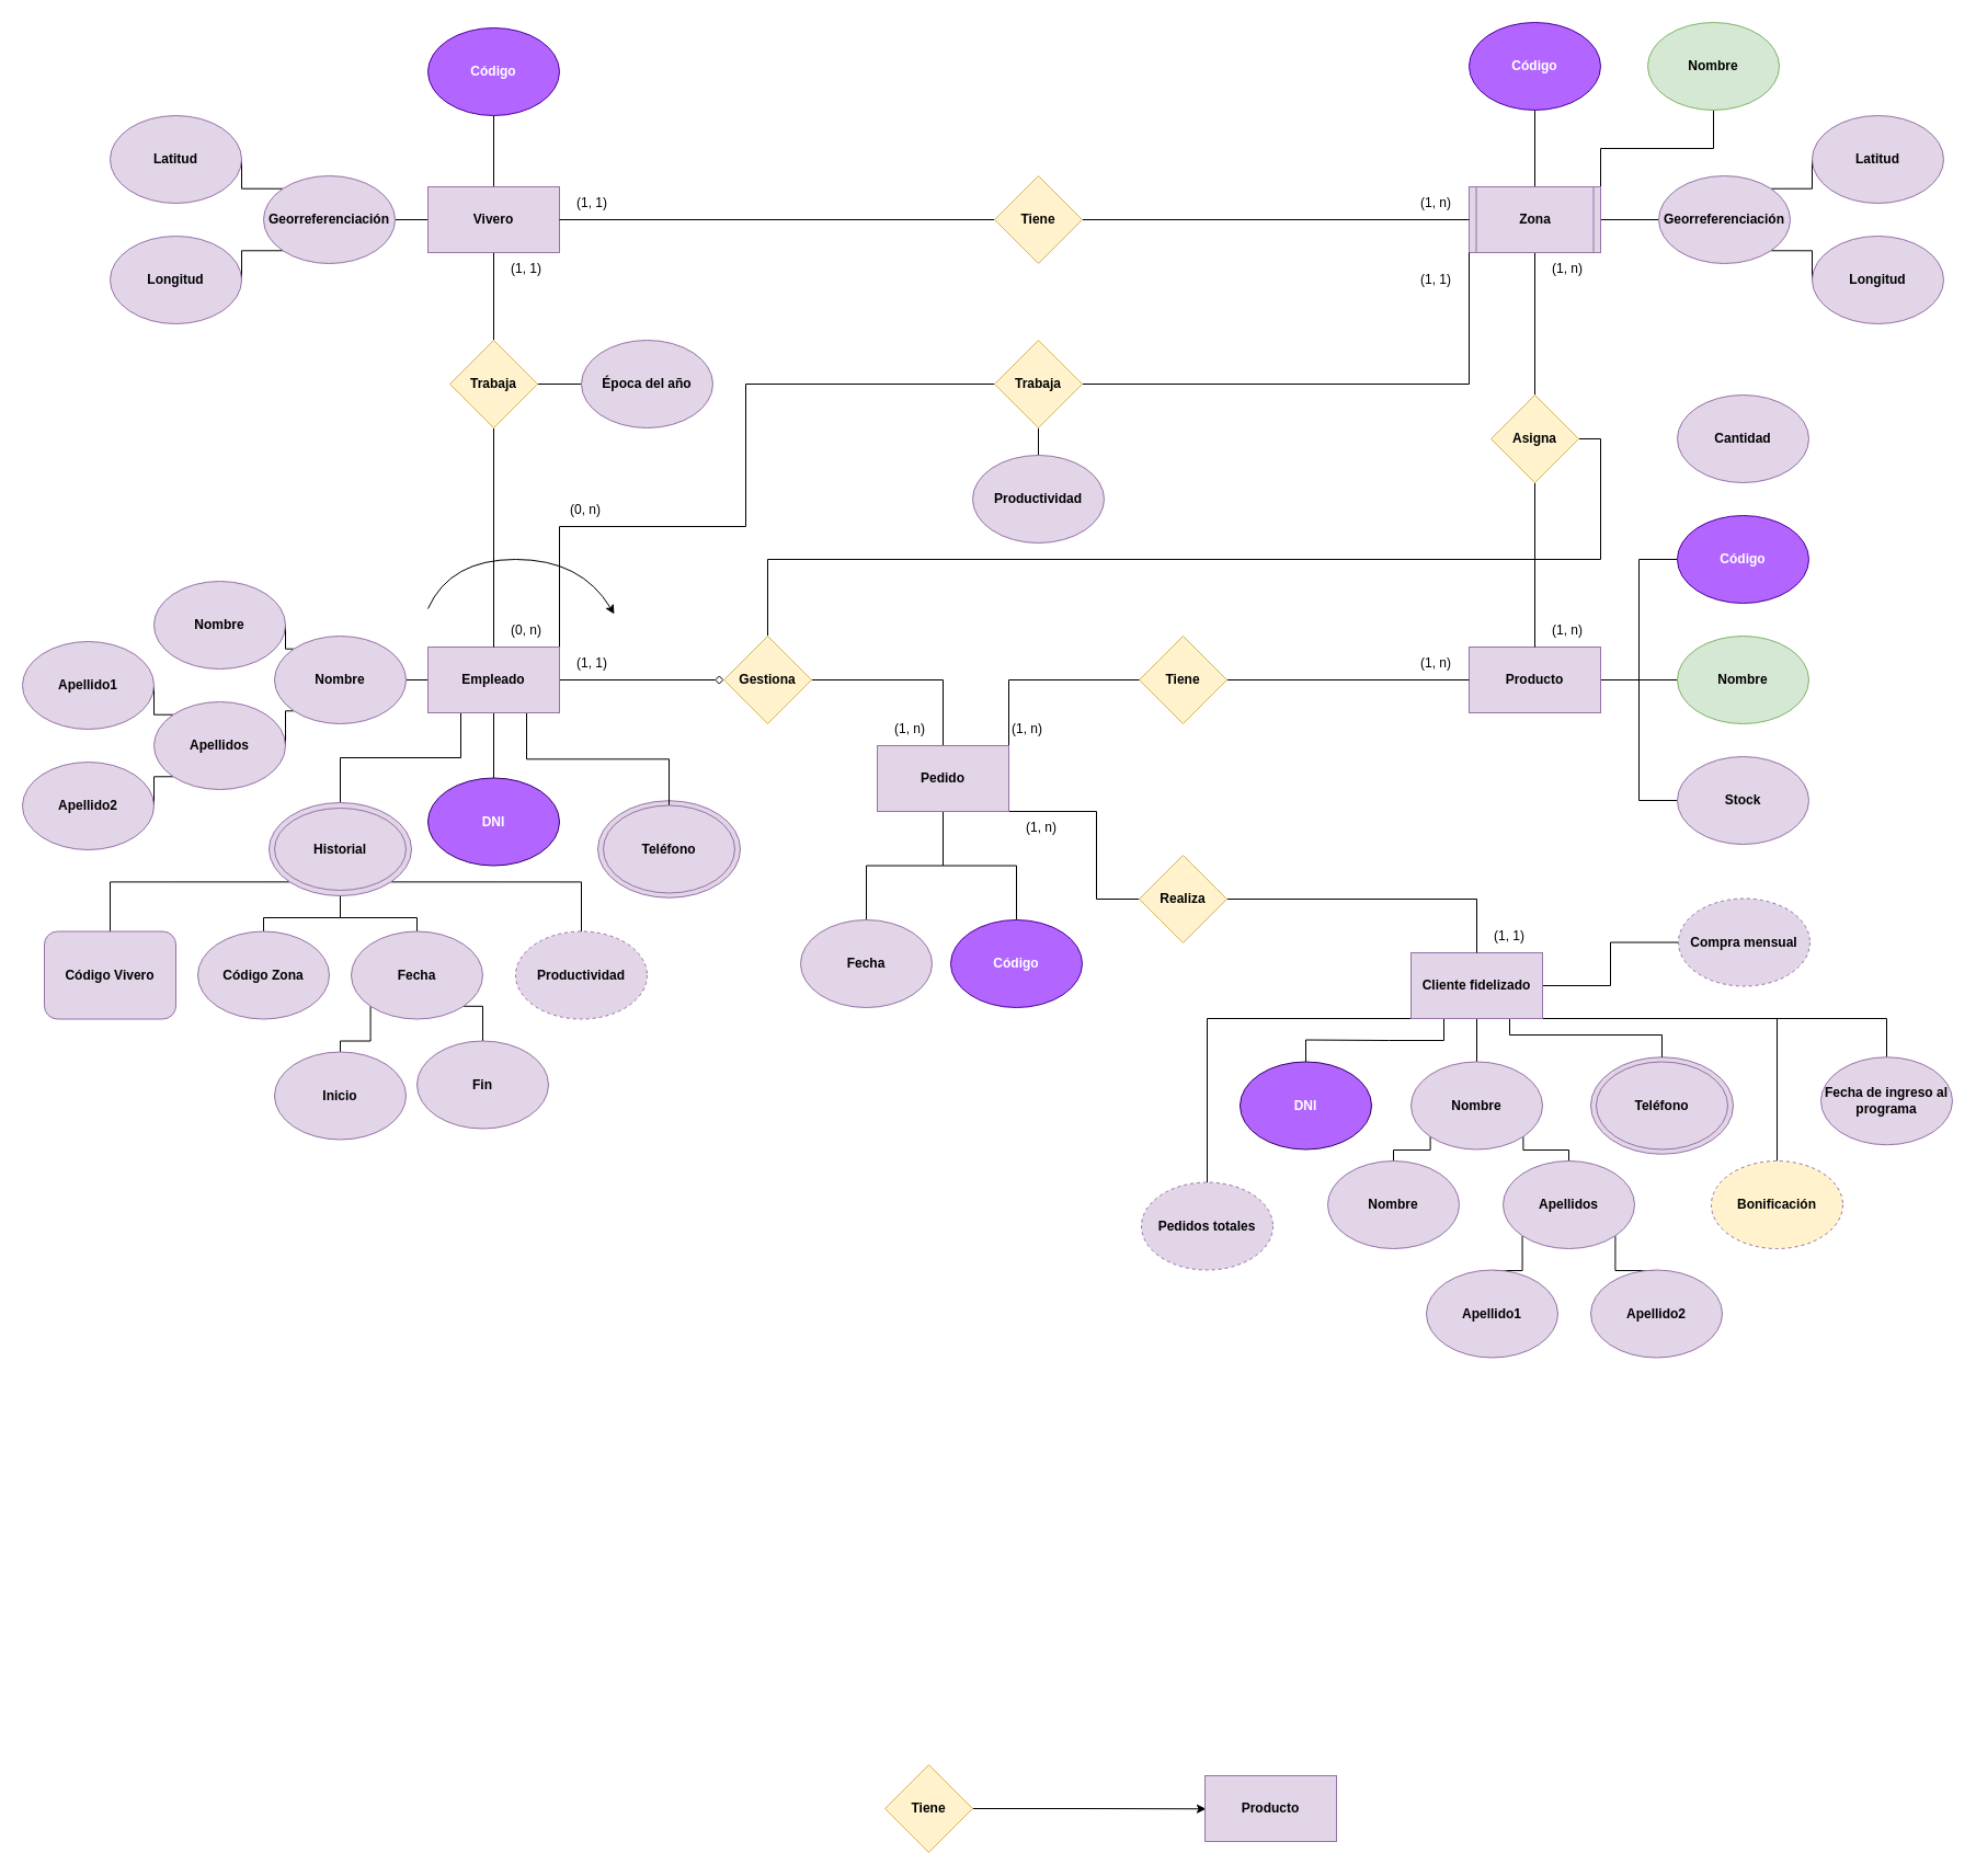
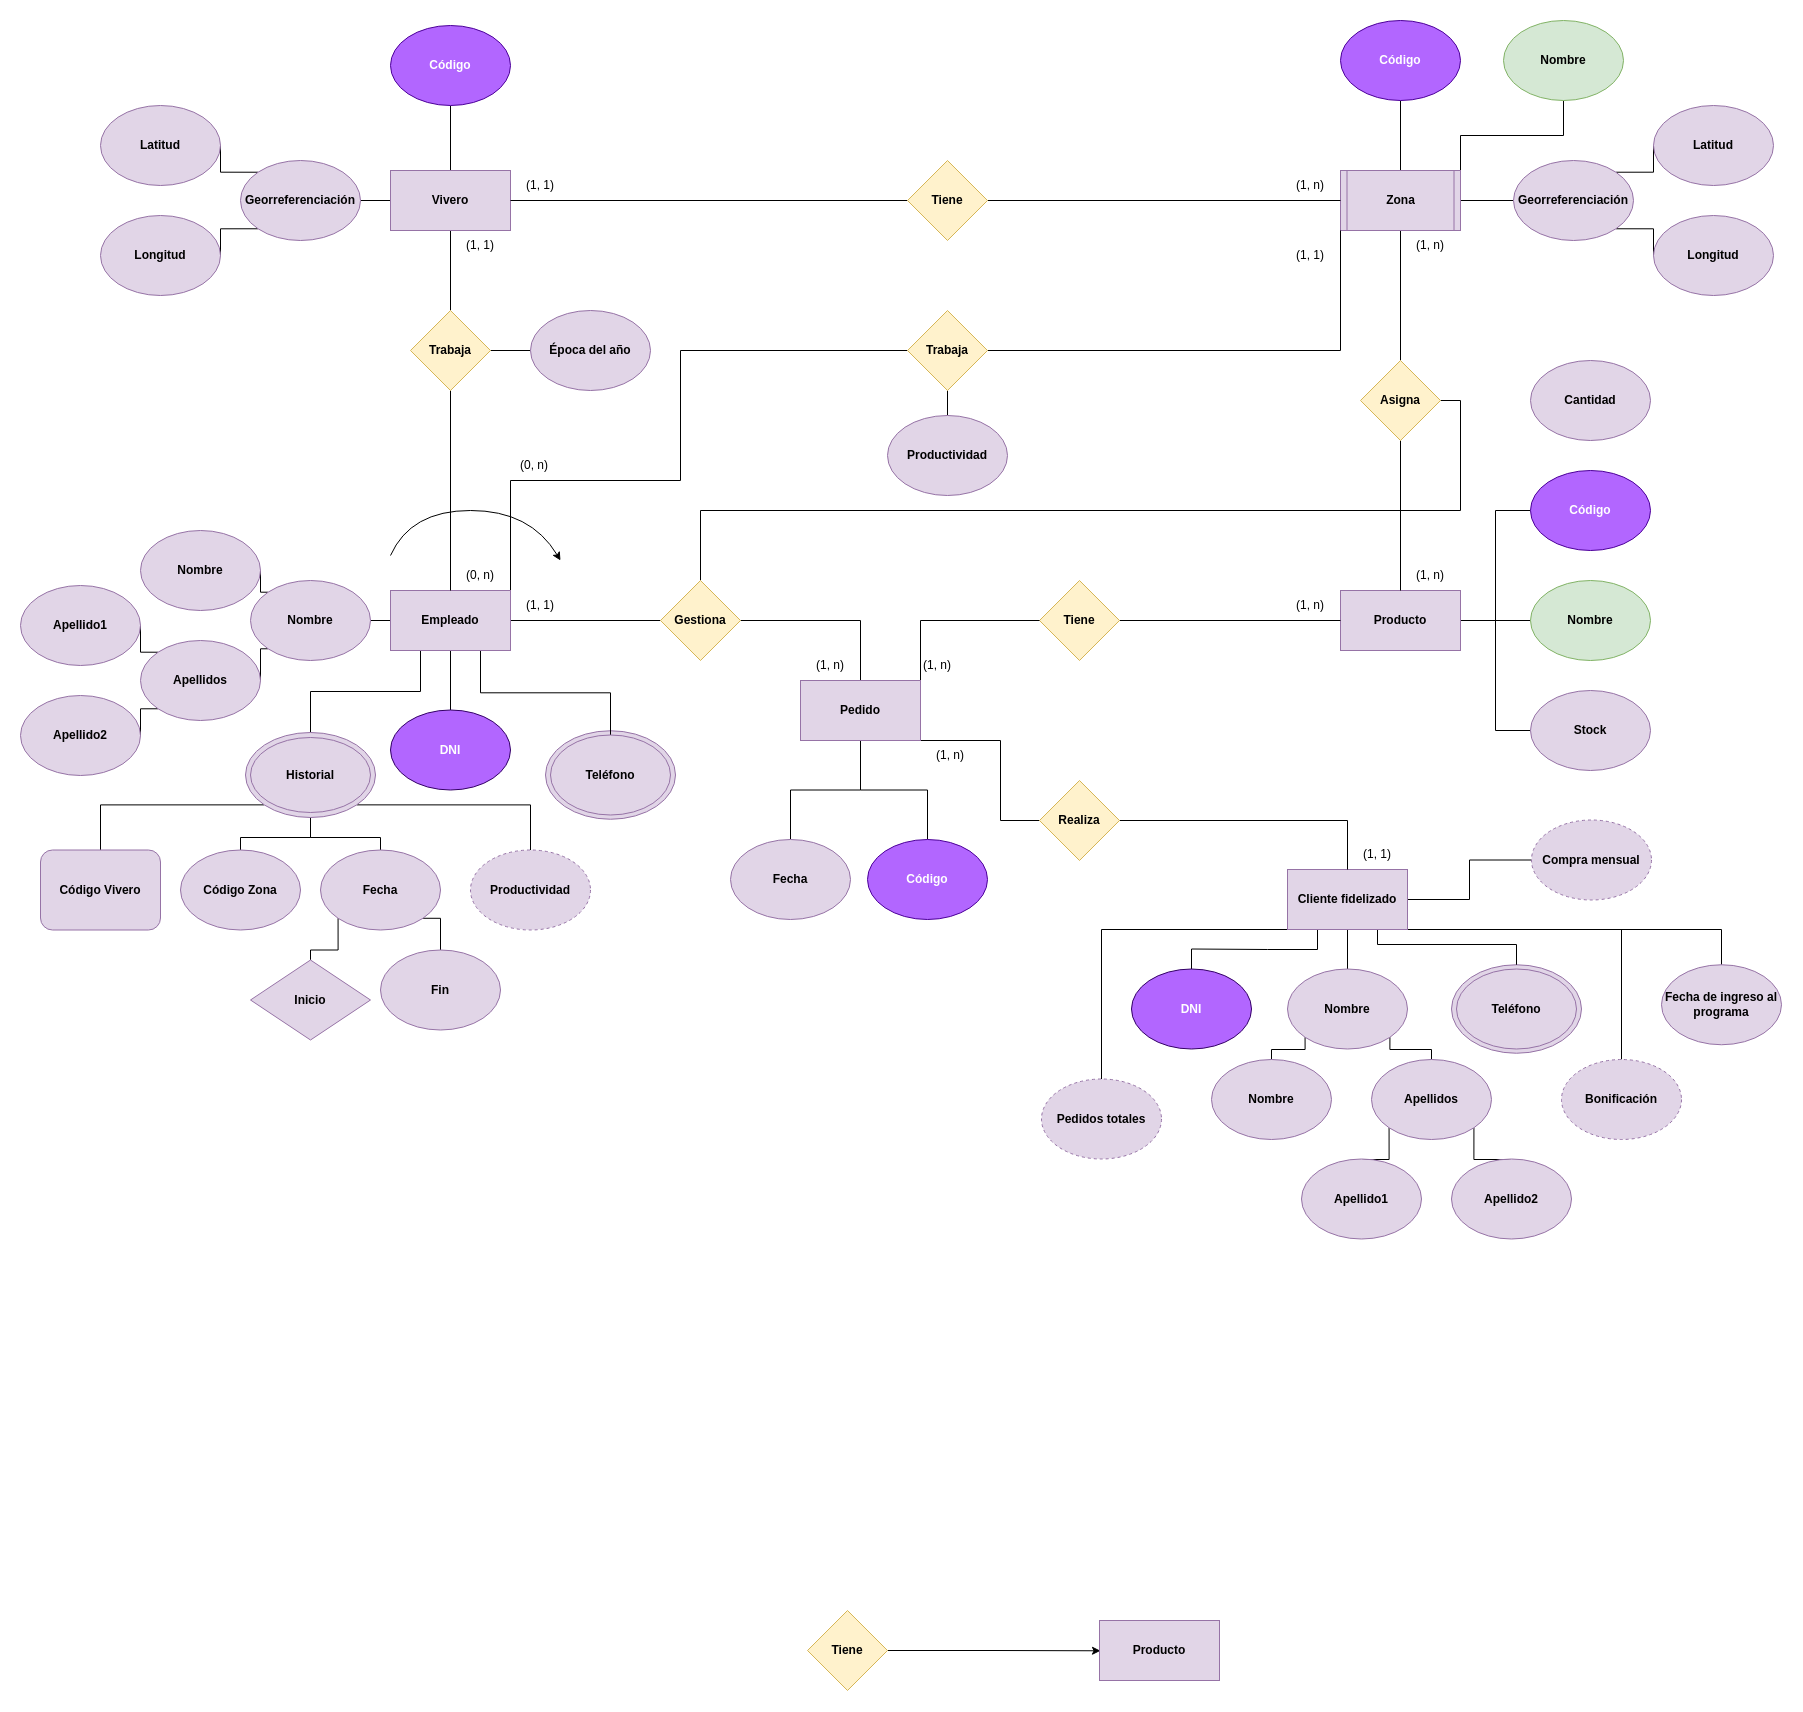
- <mxCell id="54" style="edgeStyle=orthogonalEdgeStyle;rounded=0;orthogonalLoop=1;jettySize=auto;html=1;exitX=1;exitY=0.5;exitDx=0;exitDy=0;entryX=0;entryY=0.5;entryDx=0;entryDy=0;endArrow=diamond;endFill=0;" edge="1" parent="1" source="55" target="113"><mxGeometry relative="1" as="geometry" /></mxCell>
+ <mxCell id="54" style="edgeStyle=orthogonalEdgeStyle;rounded=0;orthogonalLoop=1;jettySize=auto;html=1;exitX=1;exitY=0.5;exitDx=0;exitDy=0;entryX=0;entryY=0.5;entryDx=0;entryDy=0;endArrow=none;endFill=0;" edge="1" parent="1" source="55" target="113"><mxGeometry relative="1" as="geometry" /></mxCell>
- <mxCell id="81" value="&lt;b&gt;Inicio&lt;/b&gt;" style="ellipse;whiteSpace=wrap;html=1;fillColor=#e1d5e7;strokeColor=#9673a6;" vertex="1" parent="1"><mxGeometry x="250" y="959.5" width="120" height="80" as="geometry" /></mxCell>
+ <mxCell id="81" value="&lt;b&gt;Inicio&lt;/b&gt;" style="rhombus;whiteSpace=wrap;html=1;fillColor=#e1d5e7;strokeColor=#9673a6;" vertex="1" parent="1"><mxGeometry x="250" y="959.5" width="120" height="80" as="geometry" /></mxCell>
- <mxCell id="109" value="&lt;b&gt;Bonificación&lt;/b&gt;" style="ellipse;whiteSpace=wrap;html=1;fillColor=#fff2cc;strokeColor=#9673a6;dashed=1;" vertex="1" parent="1"><mxGeometry x="1561" y="1059" width="120" height="80" as="geometry" /></mxCell>
+ <mxCell id="109" value="&lt;b&gt;Bonificación&lt;/b&gt;" style="ellipse;whiteSpace=wrap;html=1;fillColor=#e1d5e7;strokeColor=#9673a6;dashed=1;" vertex="1" parent="1"><mxGeometry x="1561" y="1059" width="120" height="80" as="geometry" /></mxCell>
